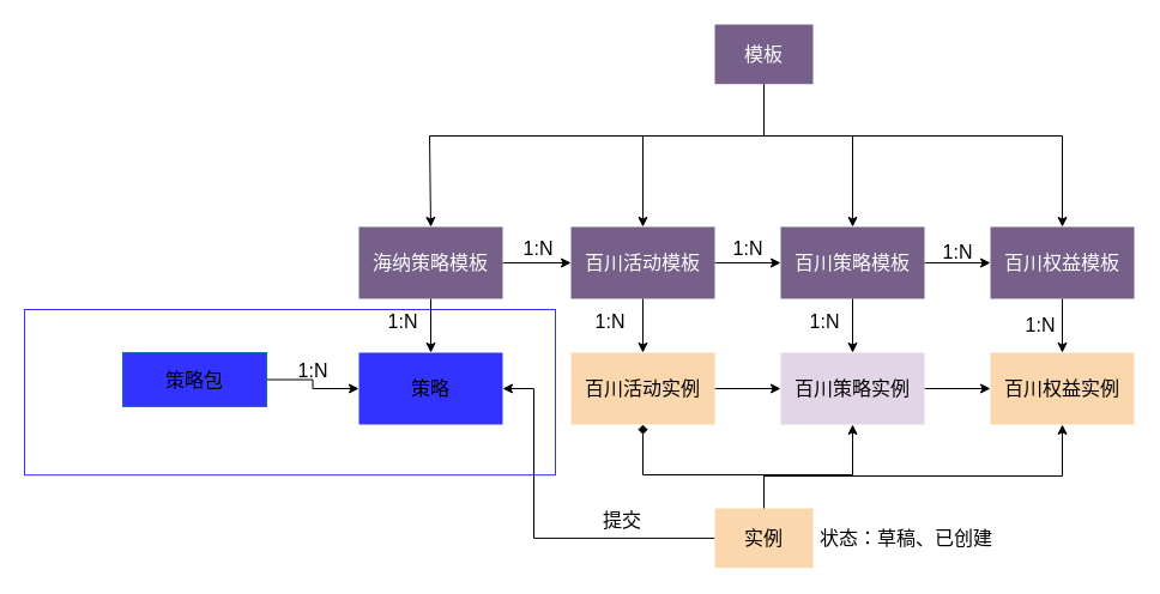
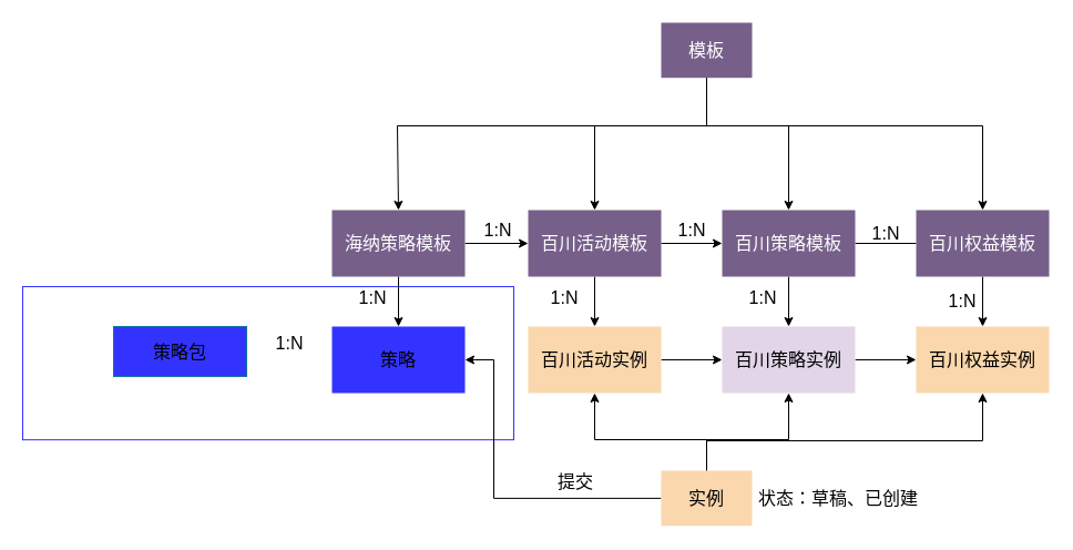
- <mxCell id="15" value="" style="edgeStyle=orthogonalEdgeStyle;rounded=0;orthogonalLoop=1;jettySize=auto;html=1;fontSize=16;" edge="1" parent="1" source="17" target="19"><mxGeometry relative="1" as="geometry" /></mxCell>
+ <mxCell id="15" value="" style="edgeStyle=orthogonalEdgeStyle;rounded=0;orthogonalLoop=1;jettySize=auto;html=1;fontSize=16;endArrow=none;" edge="1" parent="1" source="17" target="19"><mxGeometry relative="1" as="geometry" /></mxCell>
- <mxCell id="37" value="" style="edgeStyle=orthogonalEdgeStyle;rounded=0;orthogonalLoop=1;jettySize=auto;html=1;fontSize=16;" edge="1" parent="1" source="38" target="36"><mxGeometry relative="1" as="geometry" /></mxCell>
- <mxCell id="23" value="" style="edgeStyle=orthogonalEdgeStyle;rounded=0;orthogonalLoop=1;jettySize=auto;html=1;fontSize=16;entryX=0.5;entryY=1;entryDx=0;entryDy=0;exitX=0.5;exitY=0;exitDx=0;exitDy=0;endArrow=diamond;" edge="1" source="27" target="32" parent="1"><mxGeometry relative="1" as="geometry"><mxPoint x="626" y="438" as="sourcePoint" /><mxPoint x="549.059" y="392" as="targetPoint" /><Array as="points"><mxPoint x="637" y="396" /><mxPoint x="536" y="396" /></Array></mxGeometry></mxCell>
+ <mxCell id="23" value="" style="edgeStyle=orthogonalEdgeStyle;rounded=0;orthogonalLoop=1;jettySize=auto;html=1;fontSize=16;entryX=0.5;entryY=1;entryDx=0;entryDy=0;exitX=0.5;exitY=0;exitDx=0;exitDy=0;" edge="1" source="27" target="32" parent="1"><mxGeometry relative="1" as="geometry"><mxPoint x="626" y="438" as="sourcePoint" /><mxPoint x="549.059" y="392" as="targetPoint" /><Array as="points"><mxPoint x="637" y="396" /><mxPoint x="536" y="396" /></Array></mxGeometry></mxCell>
